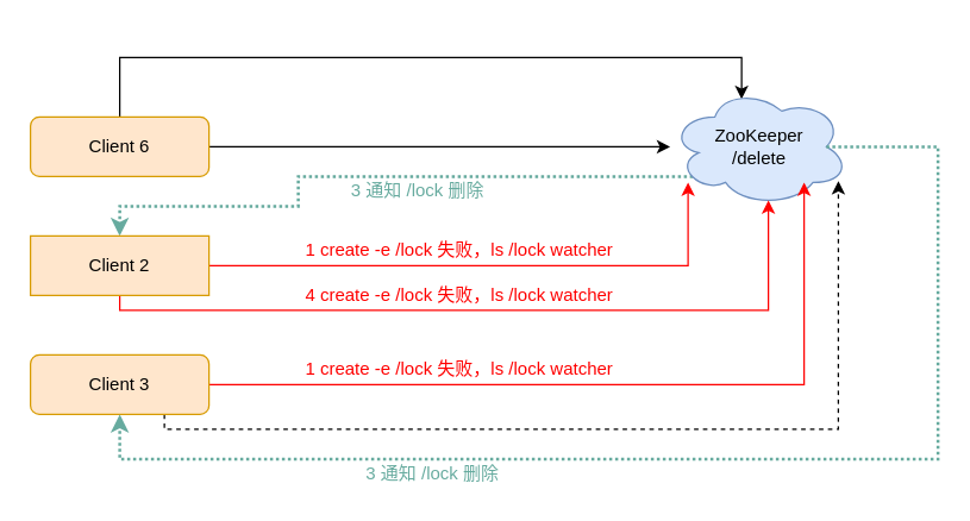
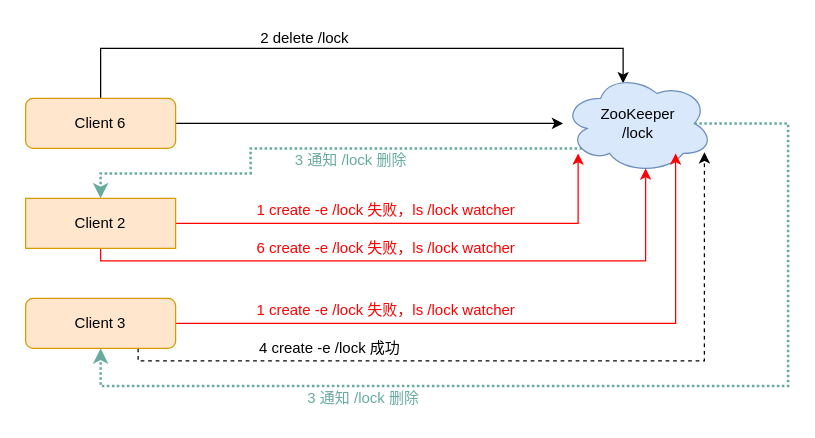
+ <mxCell id="15" value="2 delete /lock" style="text;html=1;align=center;verticalAlign=middle;resizable=0;points=[];;autosize=1;" vertex="1" parent="1"><mxGeometry x="198" y="20" width="90" height="20" as="geometry" /></mxCell>
- <mxCell id="6" value="ZooKeeper&lt;br&gt;/delete" style="ellipse;shape=cloud;whiteSpace=wrap;html=1;fillColor=#dae8fc;strokeColor=#6c8ebf;" vertex="1" parent="1"><mxGeometry x="450" y="58" width="120" height="80" as="geometry" /></mxCell>
+ <mxCell id="6" value="ZooKeeper&lt;br&gt;/lock" style="ellipse;shape=cloud;whiteSpace=wrap;html=1;fillColor=#dae8fc;strokeColor=#6c8ebf;" vertex="1" parent="1"><mxGeometry x="450" y="58" width="120" height="80" as="geometry" /></mxCell>
- <mxCell id="20" value="4 create -e /lock 失败，ls /lock watcher" style="text;html=1;align=center;verticalAlign=middle;resizable=0;points=[];;autosize=1;fontColor=#FF0000;" vertex="1" parent="1"><mxGeometry x="198" y="188" width="220" height="20" as="geometry" /></mxCell>
+ <mxCell id="20" value="6 create -e /lock 失败，ls /lock watcher" style="text;html=1;align=center;verticalAlign=middle;resizable=0;points=[];;autosize=1;fontColor=#FF0000;" vertex="1" parent="1"><mxGeometry x="198" y="188" width="220" height="20" as="geometry" /></mxCell>
+ <mxCell id="19" value="&lt;span style=&quot;color: rgb(0 , 0 , 0)&quot;&gt;4 create -e /lock 成功&lt;/span&gt;" style="text;html=1;align=center;verticalAlign=middle;resizable=0;points=[];;autosize=1;fontColor=#67AB9F;" vertex="1" parent="1"><mxGeometry x="198" y="268" width="130" height="20" as="geometry" /></mxCell>
